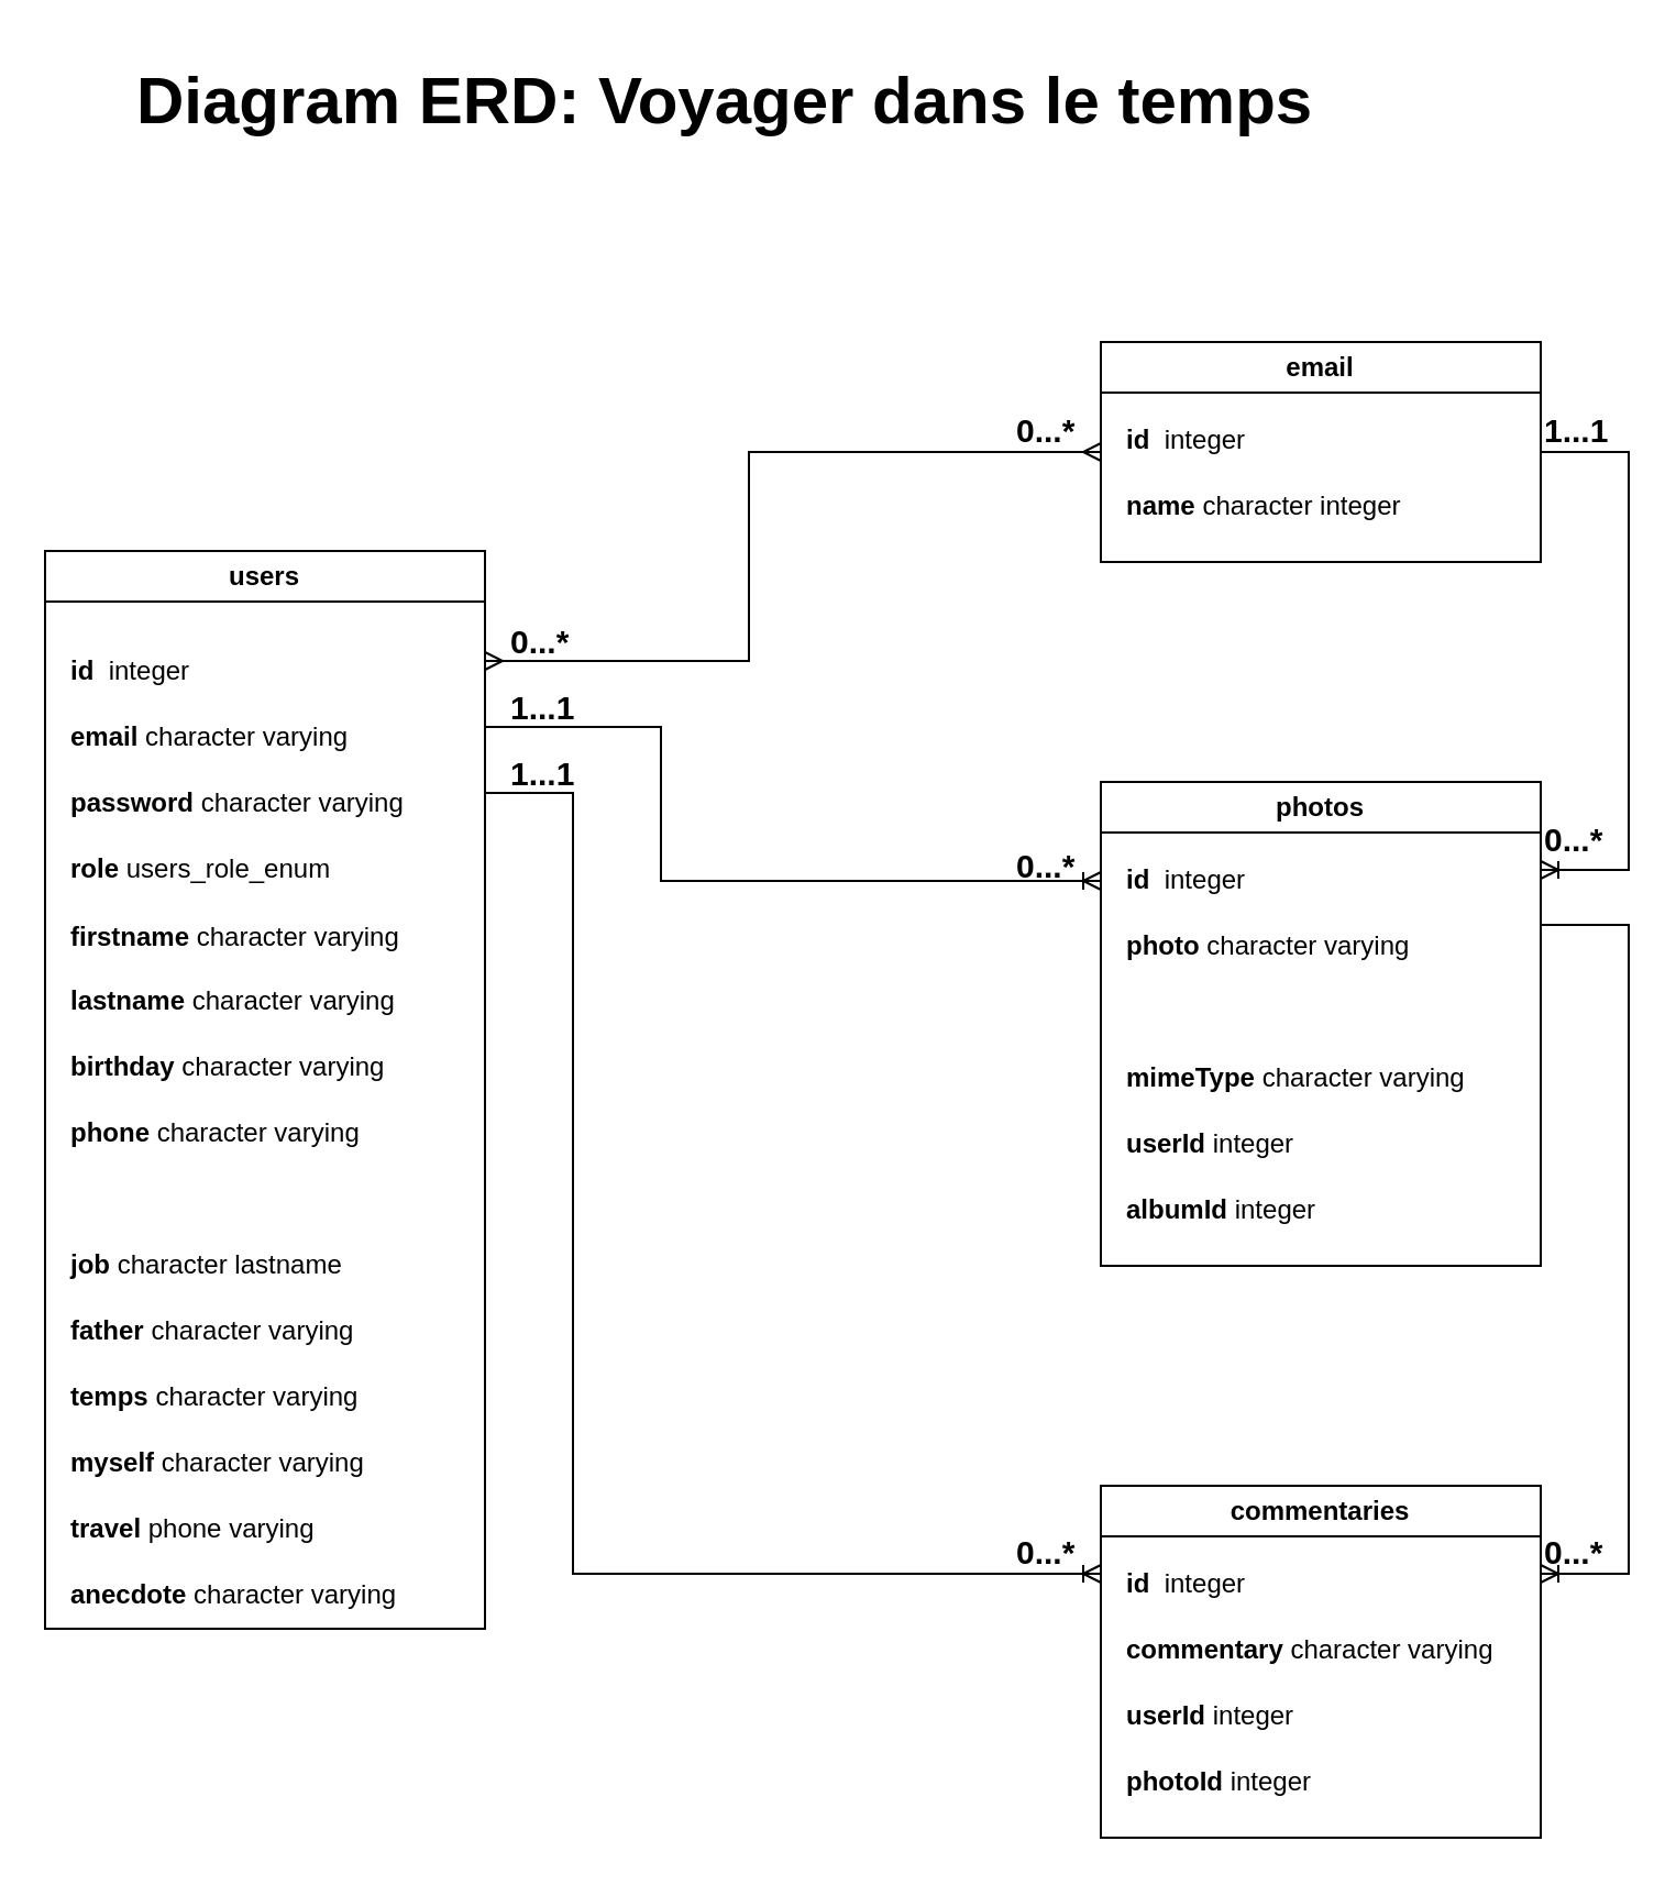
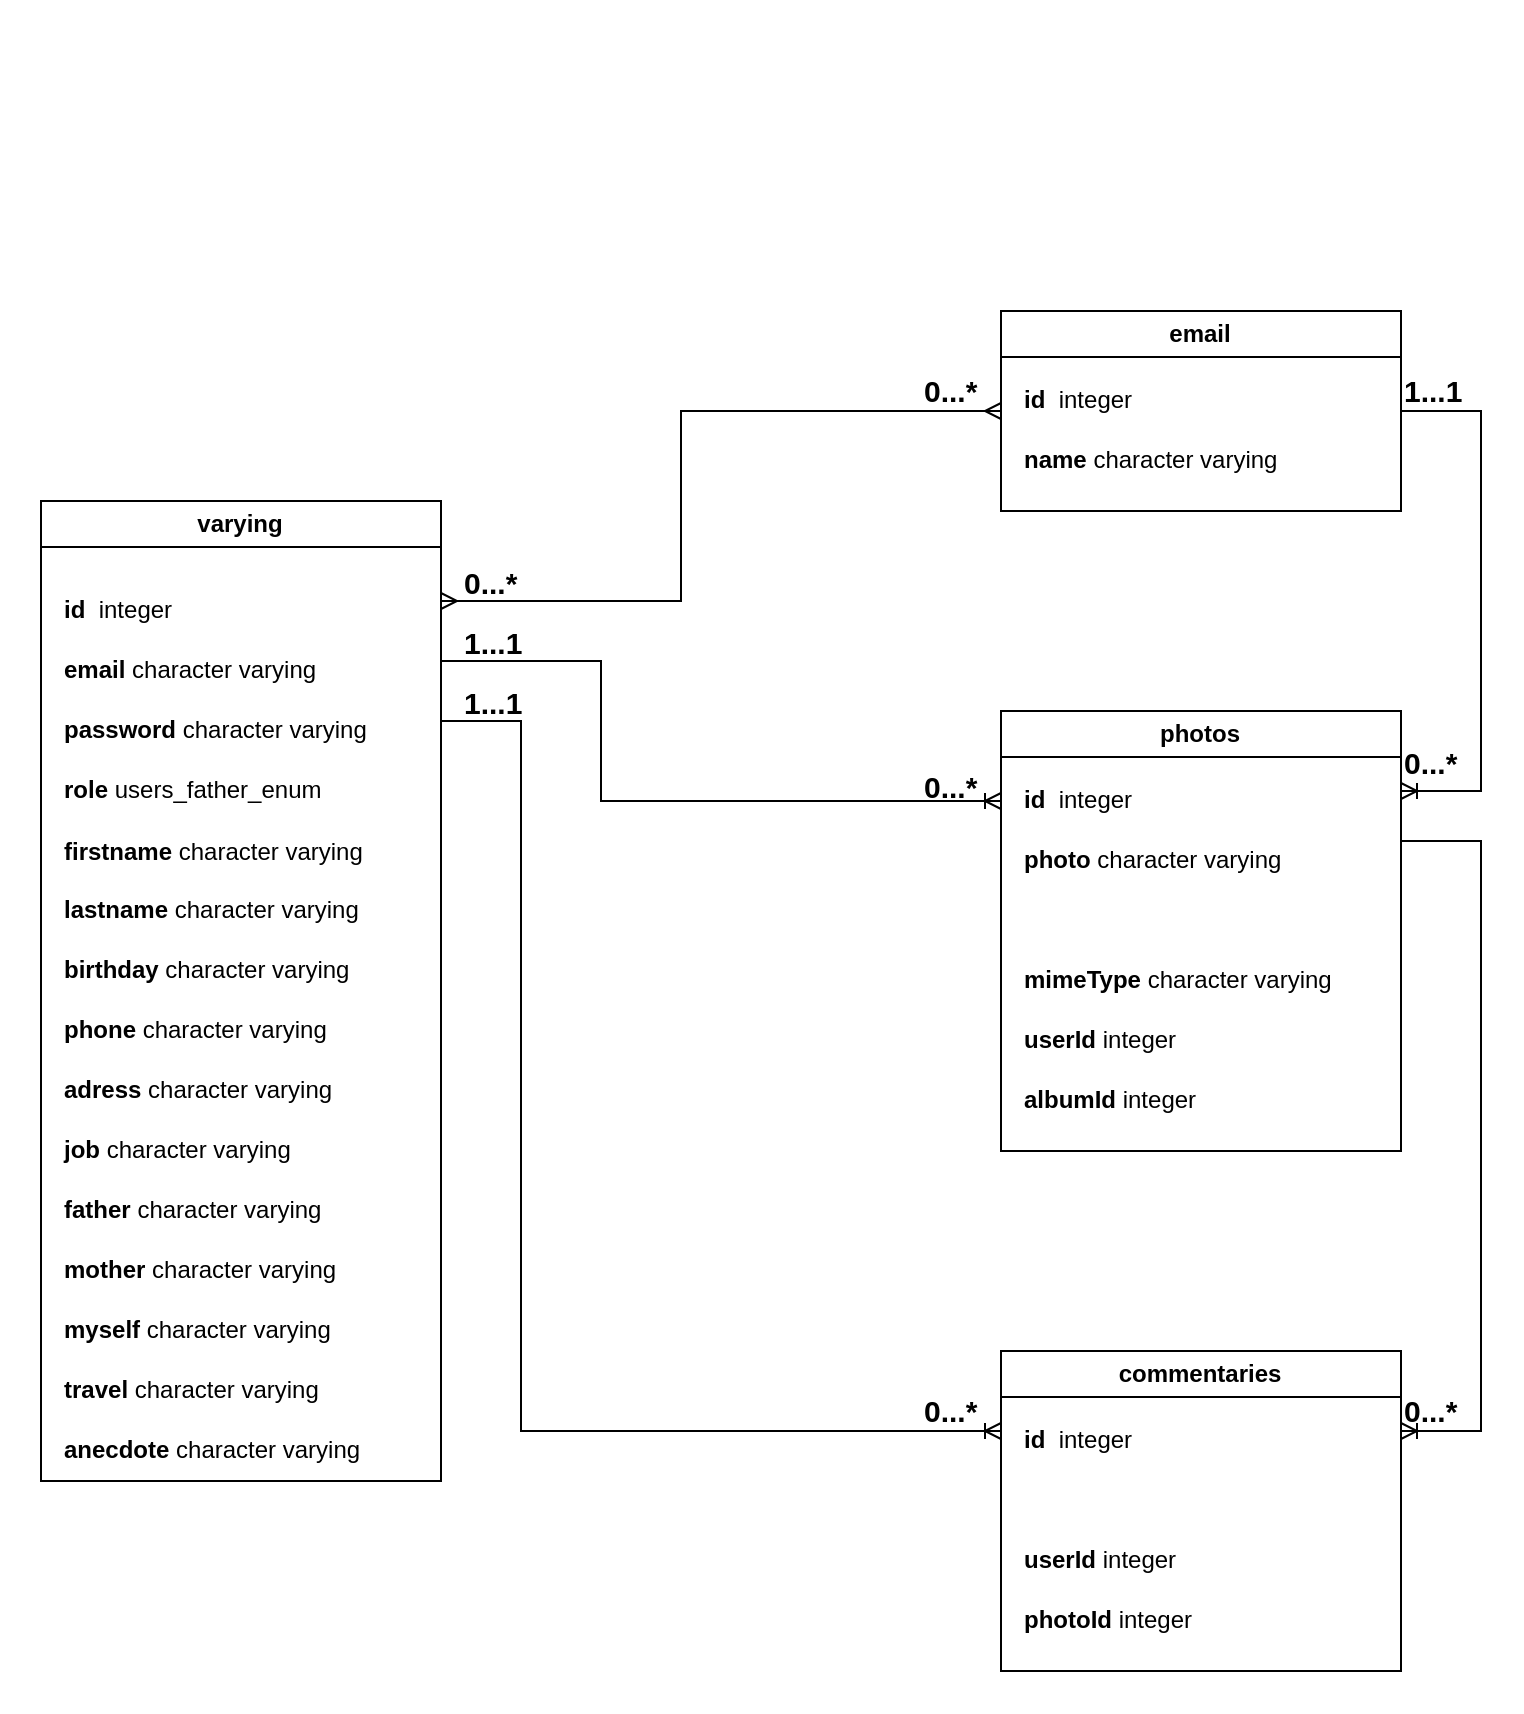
- <mxCell id="46" value="&lt;b&gt;&lt;font style=&quot;font-size: 30px;&quot;&gt;Diagram ERD: Voyager dans le temps&lt;/font&gt;&lt;/b&gt;" style="text;html=1;strokeColor=none;fillColor=none;align=left;verticalAlign=middle;whiteSpace=wrap;rounded=0;" vertex="1" parent="1"><mxGeometry x="60" y="20" width="600" height="50" as="geometry" /></mxCell>
- <mxCell id="20" value="&lt;b&gt;name&amp;nbsp;&lt;/b&gt;character integer" style="text;html=1;strokeColor=none;fillColor=none;align=left;verticalAlign=middle;whiteSpace=wrap;rounded=0;" vertex="1" parent="18"><mxGeometry x="10" y="60" width="180" height="30" as="geometry" /></mxCell>
+ <mxCell id="20" value="&lt;b&gt;name&amp;nbsp;&lt;/b&gt;character varying" style="text;html=1;strokeColor=none;fillColor=none;align=left;verticalAlign=middle;whiteSpace=wrap;rounded=0;" vertex="1" parent="18"><mxGeometry x="10" y="60" width="180" height="30" as="geometry" /></mxCell>
- <mxCell id="2" value="users" style="swimlane;whiteSpace=wrap;html=1;" vertex="1" parent="1"><mxGeometry x="20" y="250" width="200" height="490" as="geometry" /></mxCell>
+ <mxCell id="2" value="varying" style="swimlane;whiteSpace=wrap;html=1;" vertex="1" parent="1"><mxGeometry x="20" y="250" width="200" height="490" as="geometry" /></mxCell>
- <mxCell id="6" value="&lt;b&gt;role &lt;/b&gt;users_role_enum" style="text;html=1;strokeColor=none;fillColor=none;align=left;verticalAlign=middle;whiteSpace=wrap;rounded=0;" vertex="1" parent="2"><mxGeometry x="10" y="130" width="180" height="30" as="geometry" /></mxCell>
+ <mxCell id="6" value="&lt;b&gt;role &lt;/b&gt;users_father_enum" style="text;html=1;strokeColor=none;fillColor=none;align=left;verticalAlign=middle;whiteSpace=wrap;rounded=0;" vertex="1" parent="2"><mxGeometry x="10" y="130" width="180" height="30" as="geometry" /></mxCell>
+ <mxCell id="11" value="&lt;b&gt;adress &lt;/b&gt;character varying" style="text;html=1;strokeColor=none;fillColor=none;align=left;verticalAlign=middle;whiteSpace=wrap;rounded=0;" vertex="1" parent="2"><mxGeometry x="10" y="280" width="180" height="30" as="geometry" /></mxCell>
- <mxCell id="12" value="&lt;b&gt;job &lt;/b&gt;character lastname" style="text;html=1;strokeColor=none;fillColor=none;align=left;verticalAlign=middle;whiteSpace=wrap;rounded=0;" vertex="1" parent="2"><mxGeometry x="10" y="310" width="180" height="30" as="geometry" /></mxCell>
+ <mxCell id="12" value="&lt;b&gt;job &lt;/b&gt;character varying" style="text;html=1;strokeColor=none;fillColor=none;align=left;verticalAlign=middle;whiteSpace=wrap;rounded=0;" vertex="1" parent="2"><mxGeometry x="10" y="310" width="180" height="30" as="geometry" /></mxCell>
- <mxCell id="14" value="&lt;b&gt;temps &lt;/b&gt;character varying" style="text;html=1;strokeColor=none;fillColor=none;align=left;verticalAlign=middle;whiteSpace=wrap;rounded=0;" vertex="1" parent="2"><mxGeometry x="10" y="370" width="180" height="30" as="geometry" /></mxCell>
+ <mxCell id="14" value="&lt;b&gt;mother &lt;/b&gt;character varying" style="text;html=1;strokeColor=none;fillColor=none;align=left;verticalAlign=middle;whiteSpace=wrap;rounded=0;" vertex="1" parent="2"><mxGeometry x="10" y="370" width="180" height="30" as="geometry" /></mxCell>
- <mxCell id="16" value="&lt;b&gt;travel &lt;/b&gt;phone varying" style="text;html=1;strokeColor=none;fillColor=none;align=left;verticalAlign=middle;whiteSpace=wrap;rounded=0;" vertex="1" parent="2"><mxGeometry x="10" y="430" width="180" height="30" as="geometry" /></mxCell>
+ <mxCell id="16" value="&lt;b&gt;travel &lt;/b&gt;character varying" style="text;html=1;strokeColor=none;fillColor=none;align=left;verticalAlign=middle;whiteSpace=wrap;rounded=0;" vertex="1" parent="2"><mxGeometry x="10" y="430" width="180" height="30" as="geometry" /></mxCell>
- <mxCell id="29" value="&lt;b&gt;commentary&amp;nbsp;&lt;/b&gt;character varying" style="text;html=1;strokeColor=none;fillColor=none;align=left;verticalAlign=middle;whiteSpace=wrap;rounded=0;" vertex="1" parent="27"><mxGeometry x="10" y="60" width="180" height="30" as="geometry" /></mxCell>
